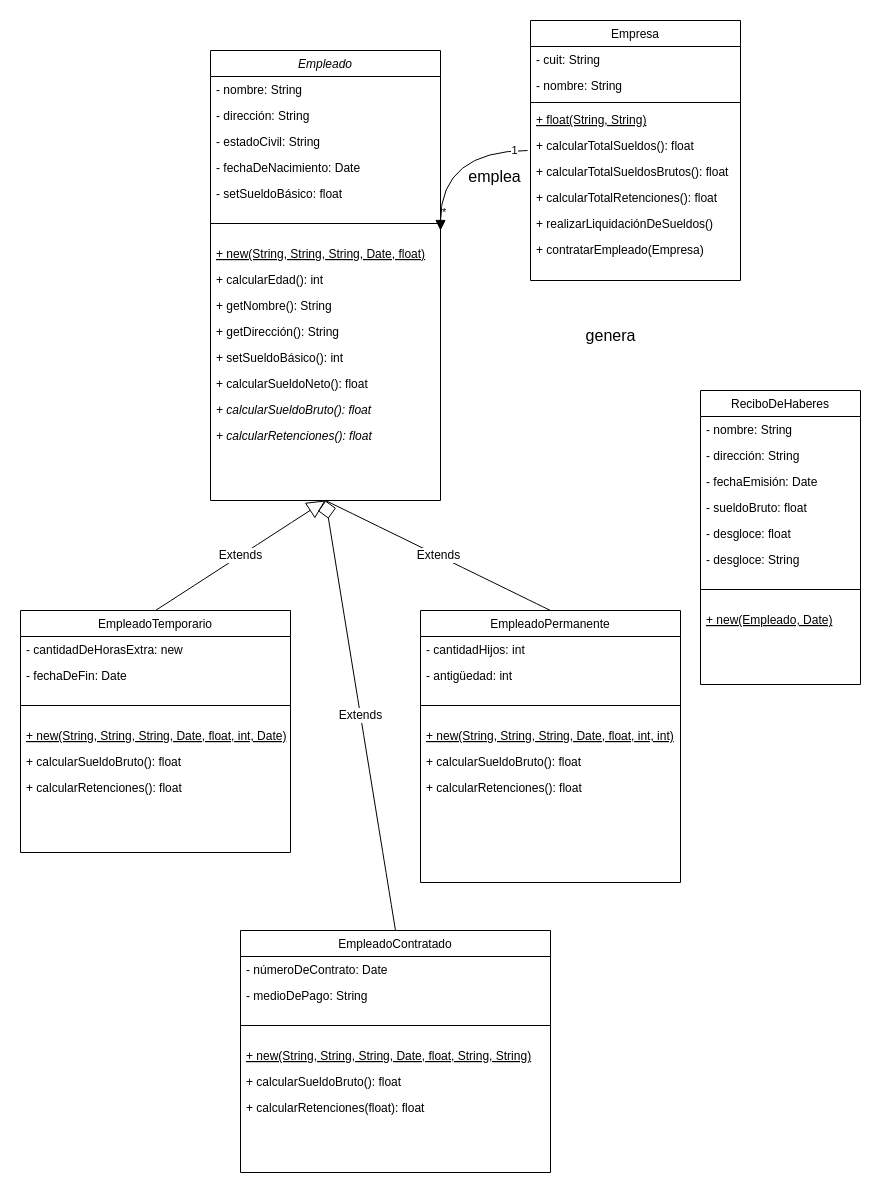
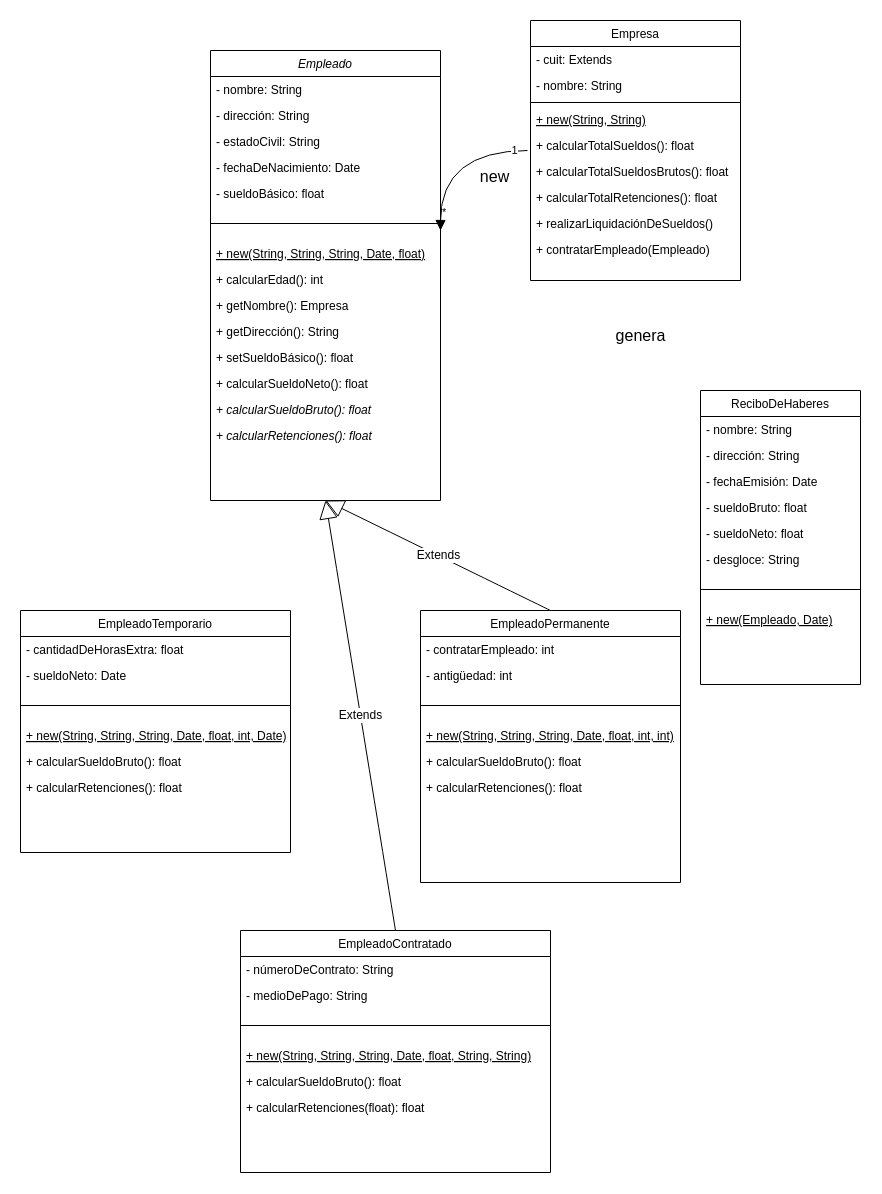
- <mxCell id="3" value="- cuit: String" style="text;align=left;verticalAlign=top;spacingLeft=4;spacingRight=4;overflow=hidden;rotatable=0;points=[[0,0.5],[1,0.5]];portConstraint=eastwest;" parent="2" vertex="1"><mxGeometry y="26" width="210" height="26" as="geometry" /></mxCell>
+ <mxCell id="3" value="- cuit: Extends" style="text;align=left;verticalAlign=top;spacingLeft=4;spacingRight=4;overflow=hidden;rotatable=0;points=[[0,0.5],[1,0.5]];portConstraint=eastwest;" parent="2" vertex="1"><mxGeometry y="26" width="210" height="26" as="geometry" /></mxCell>
- <mxCell id="6" value="+ float(String, String)" style="text;align=left;verticalAlign=top;spacingLeft=4;spacingRight=4;overflow=hidden;rotatable=0;points=[[0,0.5],[1,0.5]];portConstraint=eastwest;fontStyle=4" parent="2" vertex="1"><mxGeometry y="86" width="210" height="26" as="geometry" /></mxCell>
+ <mxCell id="6" value="+ new(String, String)" style="text;align=left;verticalAlign=top;spacingLeft=4;spacingRight=4;overflow=hidden;rotatable=0;points=[[0,0.5],[1,0.5]];portConstraint=eastwest;fontStyle=4" parent="2" vertex="1"><mxGeometry y="86" width="210" height="26" as="geometry" /></mxCell>
- <mxCell id="60" value="emplea" style="text;html=1;align=center;verticalAlign=middle;resizable=0;points=[];autosize=1;strokeColor=none;fillColor=none;fontSize=16;" parent="1" vertex="1"><mxGeometry x="454" y="161" width="80" height="30" as="geometry" /></mxCell>
+ <mxCell id="60" value="new" style="text;html=1;align=center;verticalAlign=middle;resizable=0;points=[];autosize=1;strokeColor=none;fillColor=none;fontSize=16;" parent="1" vertex="1"><mxGeometry x="454" y="161" width="80" height="30" as="geometry" /></mxCell>
- <mxCell id="17" value="- setSueldoBásico: float" style="text;align=left;verticalAlign=top;spacingLeft=4;spacingRight=4;overflow=hidden;rotatable=0;points=[[0,0.5],[1,0.5]];portConstraint=eastwest;rounded=0;shadow=0;html=0;" parent="12" vertex="1"><mxGeometry y="130" width="230" height="26" as="geometry" /></mxCell>
+ <mxCell id="17" value="- sueldoBásico: float" style="text;align=left;verticalAlign=top;spacingLeft=4;spacingRight=4;overflow=hidden;rotatable=0;points=[[0,0.5],[1,0.5]];portConstraint=eastwest;rounded=0;shadow=0;html=0;" parent="12" vertex="1"><mxGeometry y="130" width="230" height="26" as="geometry" /></mxCell>
- <mxCell id="11" value="+ contratarEmpleado(Empresa)" style="text;align=left;verticalAlign=top;spacingLeft=4;spacingRight=4;overflow=hidden;rotatable=0;points=[[0,0.5],[1,0.5]];portConstraint=eastwest;fontStyle=0" parent="2" vertex="1"><mxGeometry y="216" width="210" height="26" as="geometry" /></mxCell>
+ <mxCell id="11" value="+ contratarEmpleado(Empleado)" style="text;align=left;verticalAlign=top;spacingLeft=4;spacingRight=4;overflow=hidden;rotatable=0;points=[[0,0.5],[1,0.5]];portConstraint=eastwest;fontStyle=0" parent="2" vertex="1"><mxGeometry y="216" width="210" height="26" as="geometry" /></mxCell>
- <mxCell id="21" value="+ getNombre(): String" style="text;align=left;verticalAlign=top;spacingLeft=4;spacingRight=4;overflow=hidden;rotatable=0;points=[[0,0.5],[1,0.5]];portConstraint=eastwest;" parent="12" vertex="1"><mxGeometry y="242" width="230" height="26" as="geometry" /></mxCell>
+ <mxCell id="21" value="+ getNombre(): Empresa" style="text;align=left;verticalAlign=top;spacingLeft=4;spacingRight=4;overflow=hidden;rotatable=0;points=[[0,0.5],[1,0.5]];portConstraint=eastwest;" parent="12" vertex="1"><mxGeometry y="242" width="230" height="26" as="geometry" /></mxCell>
- <mxCell id="64" value="genera" style="text;html=1;align=center;verticalAlign=middle;resizable=0;points=[];autosize=1;strokeColor=none;fillColor=none;fontSize=16;" parent="1" vertex="1"><mxGeometry x="575" y="320" width="70" height="30" as="geometry" /></mxCell>
+ <mxCell id="64" value="genera" style="text;html=1;align=center;verticalAlign=middle;resizable=0;points=[];autosize=1;strokeColor=none;fillColor=none;fontSize=16;" parent="1" vertex="1"><mxGeometry x="605" y="320" width="70" height="30" as="geometry" /></mxCell>
- <mxCell id="23" value="+ setSueldoBásico(): int" style="text;align=left;verticalAlign=top;spacingLeft=4;spacingRight=4;overflow=hidden;rotatable=0;points=[[0,0.5],[1,0.5]];portConstraint=eastwest;rounded=0;shadow=0;html=0;" parent="12" vertex="1"><mxGeometry y="294" width="230" height="26" as="geometry" /></mxCell>
+ <mxCell id="23" value="+ setSueldoBásico(): float" style="text;align=left;verticalAlign=top;spacingLeft=4;spacingRight=4;overflow=hidden;rotatable=0;points=[[0,0.5],[1,0.5]];portConstraint=eastwest;rounded=0;shadow=0;html=0;" parent="12" vertex="1"><mxGeometry y="294" width="230" height="26" as="geometry" /></mxCell>
- <mxCell id="61" value="Extends" style="endArrow=none;endSize=16;endFill=0;html=1;rounded=0;fontSize=12;curved=1;exitX=0.5;exitY=0;exitDx=0;exitDy=0;entryX=0.5;entryY=1;entryDx=0;entryDy=0;" parent="1" source="27" target="12" edge="1"><mxGeometry width="160" relative="1" as="geometry"><mxPoint x="560" y="490" as="sourcePoint" /><mxPoint x="720" y="490" as="targetPoint" /></mxGeometry></mxCell>
+ <mxCell id="61" value="Extends" style="endArrow=block;endSize=16;endFill=0;html=1;rounded=0;fontSize=12;curved=1;exitX=0.5;exitY=0;exitDx=0;exitDy=0;entryX=0.5;entryY=1;entryDx=0;entryDy=0;" parent="1" source="27" target="12" edge="1"><mxGeometry width="160" relative="1" as="geometry"><mxPoint x="560" y="490" as="sourcePoint" /><mxPoint x="720" y="490" as="targetPoint" /></mxGeometry></mxCell>
- <mxCell id="63" value="Extends" style="endArrow=diamond;endSize=16;endFill=0;html=1;rounded=0;fontSize=12;curved=1;exitX=0.5;exitY=0;exitDx=0;exitDy=0;entryX=0.5;entryY=1;entryDx=0;entryDy=0;" parent="1" source="50" target="12" edge="1"><mxGeometry width="160" relative="1" as="geometry"><mxPoint x="503" y="630" as="sourcePoint" /><mxPoint x="330" y="440" as="targetPoint" /></mxGeometry></mxCell>
+ <mxCell id="63" value="Extends" style="endArrow=block;endSize=16;endFill=0;html=1;rounded=0;fontSize=12;curved=1;exitX=0.5;exitY=0;exitDx=0;exitDy=0;entryX=0.5;entryY=1;entryDx=0;entryDy=0;" parent="1" source="50" target="12" edge="1"><mxGeometry width="160" relative="1" as="geometry"><mxPoint x="503" y="630" as="sourcePoint" /><mxPoint x="330" y="440" as="targetPoint" /></mxGeometry></mxCell>
- <mxCell id="46" value="- desgloce: float" style="text;align=left;verticalAlign=top;spacingLeft=4;spacingRight=4;overflow=hidden;rotatable=0;points=[[0,0.5],[1,0.5]];portConstraint=eastwest;rounded=0;shadow=0;html=0;" parent="41" vertex="1"><mxGeometry y="130" width="160" height="26" as="geometry" /></mxCell>
+ <mxCell id="46" value="- sueldoNeto: float" style="text;align=left;verticalAlign=top;spacingLeft=4;spacingRight=4;overflow=hidden;rotatable=0;points=[[0,0.5],[1,0.5]];portConstraint=eastwest;rounded=0;shadow=0;html=0;" parent="41" vertex="1"><mxGeometry y="130" width="160" height="26" as="geometry" /></mxCell>
- <mxCell id="62" value="Extends" style="endArrow=block;endSize=16;endFill=0;html=1;rounded=0;fontSize=12;curved=1;exitX=0.5;exitY=0;exitDx=0;exitDy=0;entryX=0.5;entryY=1;entryDx=0;entryDy=0;" parent="1" source="34" target="12" edge="1"><mxGeometry width="160" relative="1" as="geometry"><mxPoint x="454" y="620" as="sourcePoint" /><mxPoint x="340" y="410" as="targetPoint" /></mxGeometry></mxCell>
- <mxCell id="35" value="- cantidadDeHorasExtra: new" style="text;align=left;verticalAlign=top;spacingLeft=4;spacingRight=4;overflow=hidden;rotatable=0;points=[[0,0.5],[1,0.5]];portConstraint=eastwest;rounded=0;shadow=0;html=0;" parent="34" vertex="1"><mxGeometry y="26" width="270" height="26" as="geometry" /></mxCell>
+ <mxCell id="35" value="- cantidadDeHorasExtra: float" style="text;align=left;verticalAlign=top;spacingLeft=4;spacingRight=4;overflow=hidden;rotatable=0;points=[[0,0.5],[1,0.5]];portConstraint=eastwest;rounded=0;shadow=0;html=0;" parent="34" vertex="1"><mxGeometry y="26" width="270" height="26" as="geometry" /></mxCell>
- <mxCell id="28" value="- cantidadHijos: int" style="text;align=left;verticalAlign=top;spacingLeft=4;spacingRight=4;overflow=hidden;rotatable=0;points=[[0,0.5],[1,0.5]];portConstraint=eastwest;" parent="27" vertex="1"><mxGeometry y="26" width="260" height="26" as="geometry" /></mxCell>
+ <mxCell id="28" value="- contratarEmpleado: int" style="text;align=left;verticalAlign=top;spacingLeft=4;spacingRight=4;overflow=hidden;rotatable=0;points=[[0,0.5],[1,0.5]];portConstraint=eastwest;" parent="27" vertex="1"><mxGeometry y="26" width="260" height="26" as="geometry" /></mxCell>
- <mxCell id="36" value="- fechaDeFin: Date" style="text;align=left;verticalAlign=top;spacingLeft=4;spacingRight=4;overflow=hidden;rotatable=0;points=[[0,0.5],[1,0.5]];portConstraint=eastwest;rounded=0;shadow=0;html=0;" parent="34" vertex="1"><mxGeometry y="52" width="270" height="26" as="geometry" /></mxCell>
+ <mxCell id="36" value="- sueldoNeto: Date" style="text;align=left;verticalAlign=top;spacingLeft=4;spacingRight=4;overflow=hidden;rotatable=0;points=[[0,0.5],[1,0.5]];portConstraint=eastwest;rounded=0;shadow=0;html=0;" parent="34" vertex="1"><mxGeometry y="52" width="270" height="26" as="geometry" /></mxCell>
- <mxCell id="51" value="- númeroDeContrato: Date" style="text;align=left;verticalAlign=top;spacingLeft=4;spacingRight=4;overflow=hidden;rotatable=0;points=[[0,0.5],[1,0.5]];portConstraint=eastwest;" parent="50" vertex="1"><mxGeometry y="26" width="310" height="26" as="geometry" /></mxCell>
+ <mxCell id="51" value="- númeroDeContrato: String" style="text;align=left;verticalAlign=top;spacingLeft=4;spacingRight=4;overflow=hidden;rotatable=0;points=[[0,0.5],[1,0.5]];portConstraint=eastwest;" parent="50" vertex="1"><mxGeometry y="26" width="310" height="26" as="geometry" /></mxCell>
